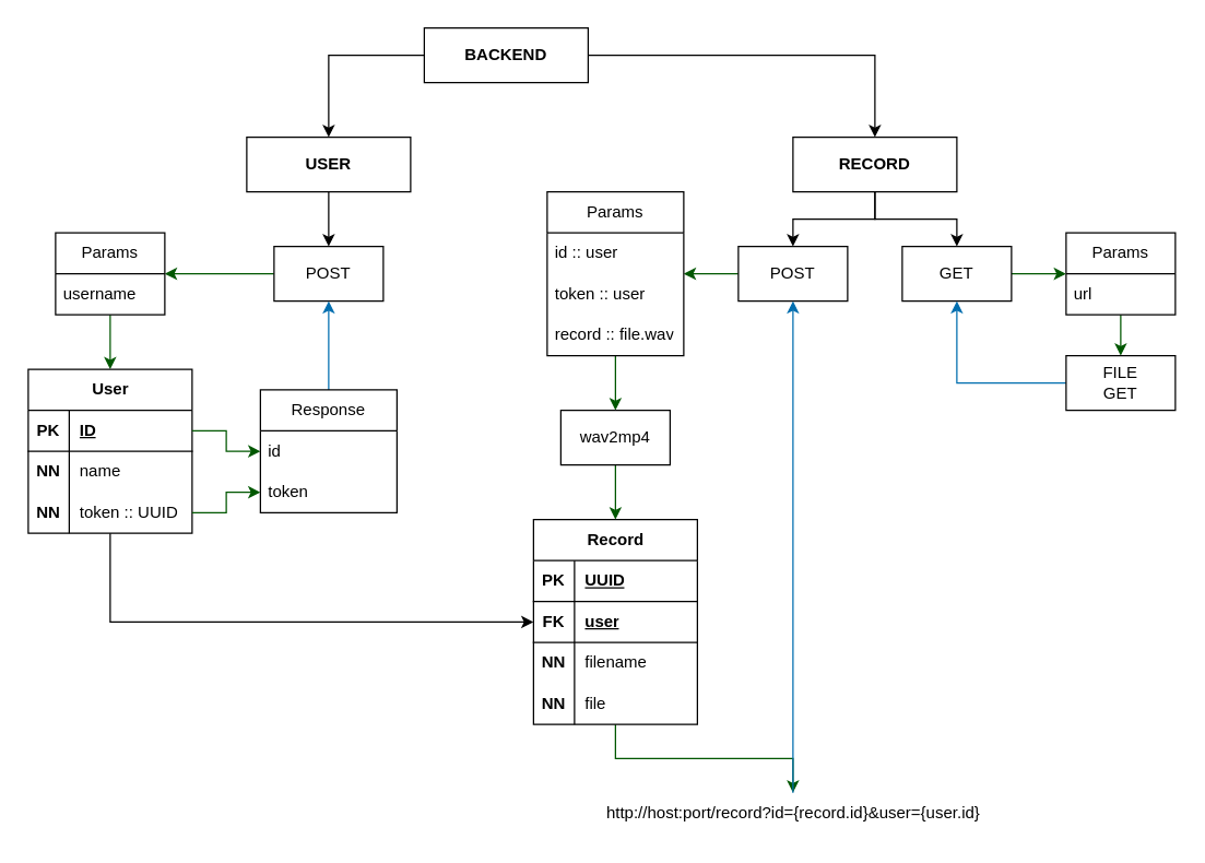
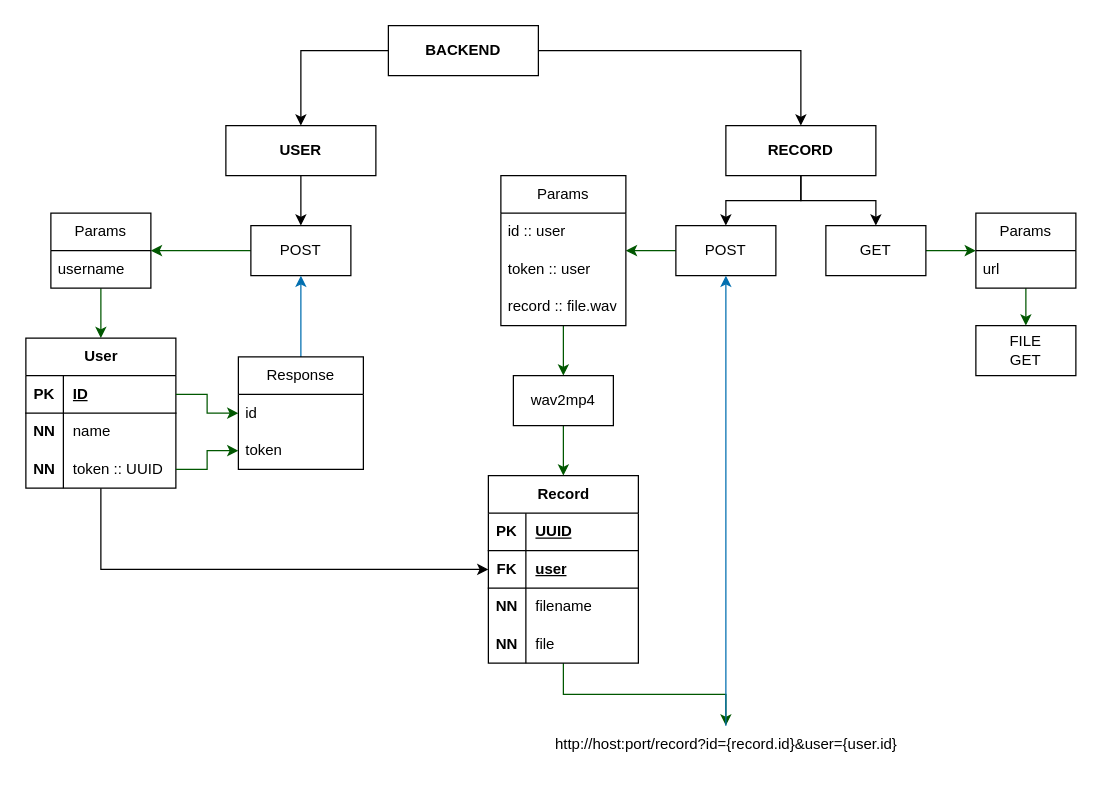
- <mxCell id="62" style="edgeStyle=orthogonalEdgeStyle;rounded=0;orthogonalLoop=1;jettySize=auto;html=1;fillColor=#1ba1e2;strokeColor=#006EAF;" edge="1" parent="1" source="63" target="58"><mxGeometry relative="1" as="geometry" /></mxCell>
